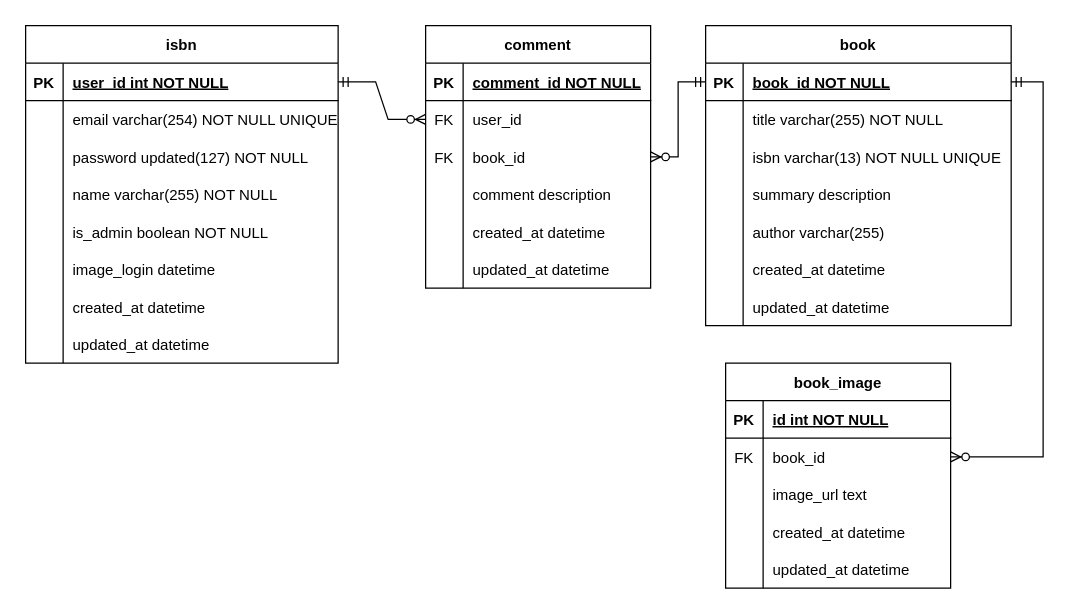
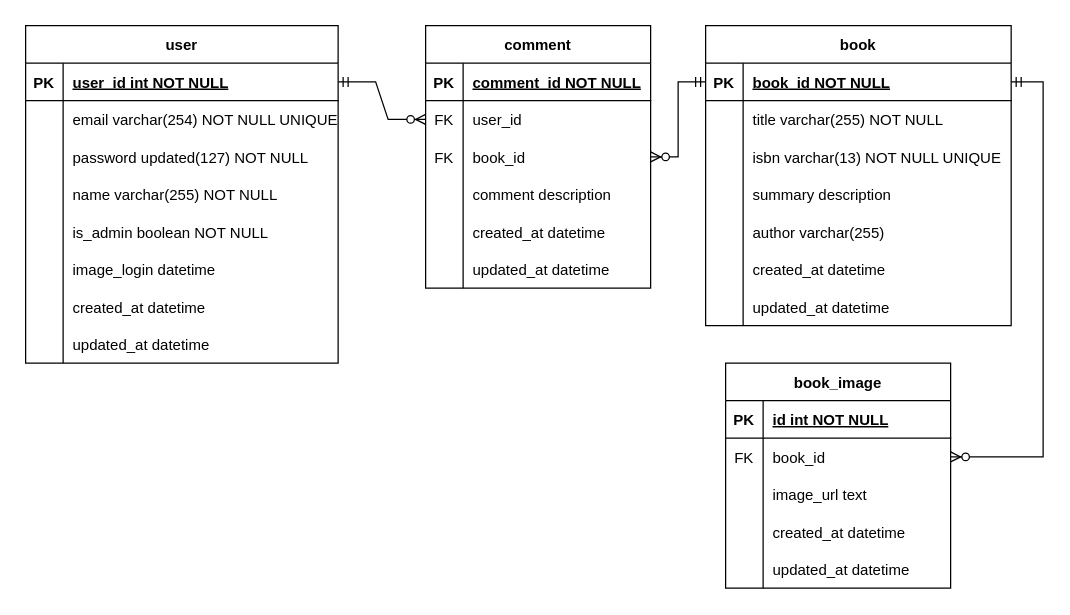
- <mxCell id="2" value="isbn" style="shape=table;startSize=30;container=1;collapsible=1;childLayout=tableLayout;fixedRows=1;rowLines=0;fontStyle=1;align=center;resizeLast=1;" parent="1" vertex="1"><mxGeometry x="20" y="20" width="250" height="270" as="geometry" /></mxCell>
+ <mxCell id="2" value="user" style="shape=table;startSize=30;container=1;collapsible=1;childLayout=tableLayout;fixedRows=1;rowLines=0;fontStyle=1;align=center;resizeLast=1;" parent="1" vertex="1"><mxGeometry x="20" y="20" width="250" height="270" as="geometry" /></mxCell>
